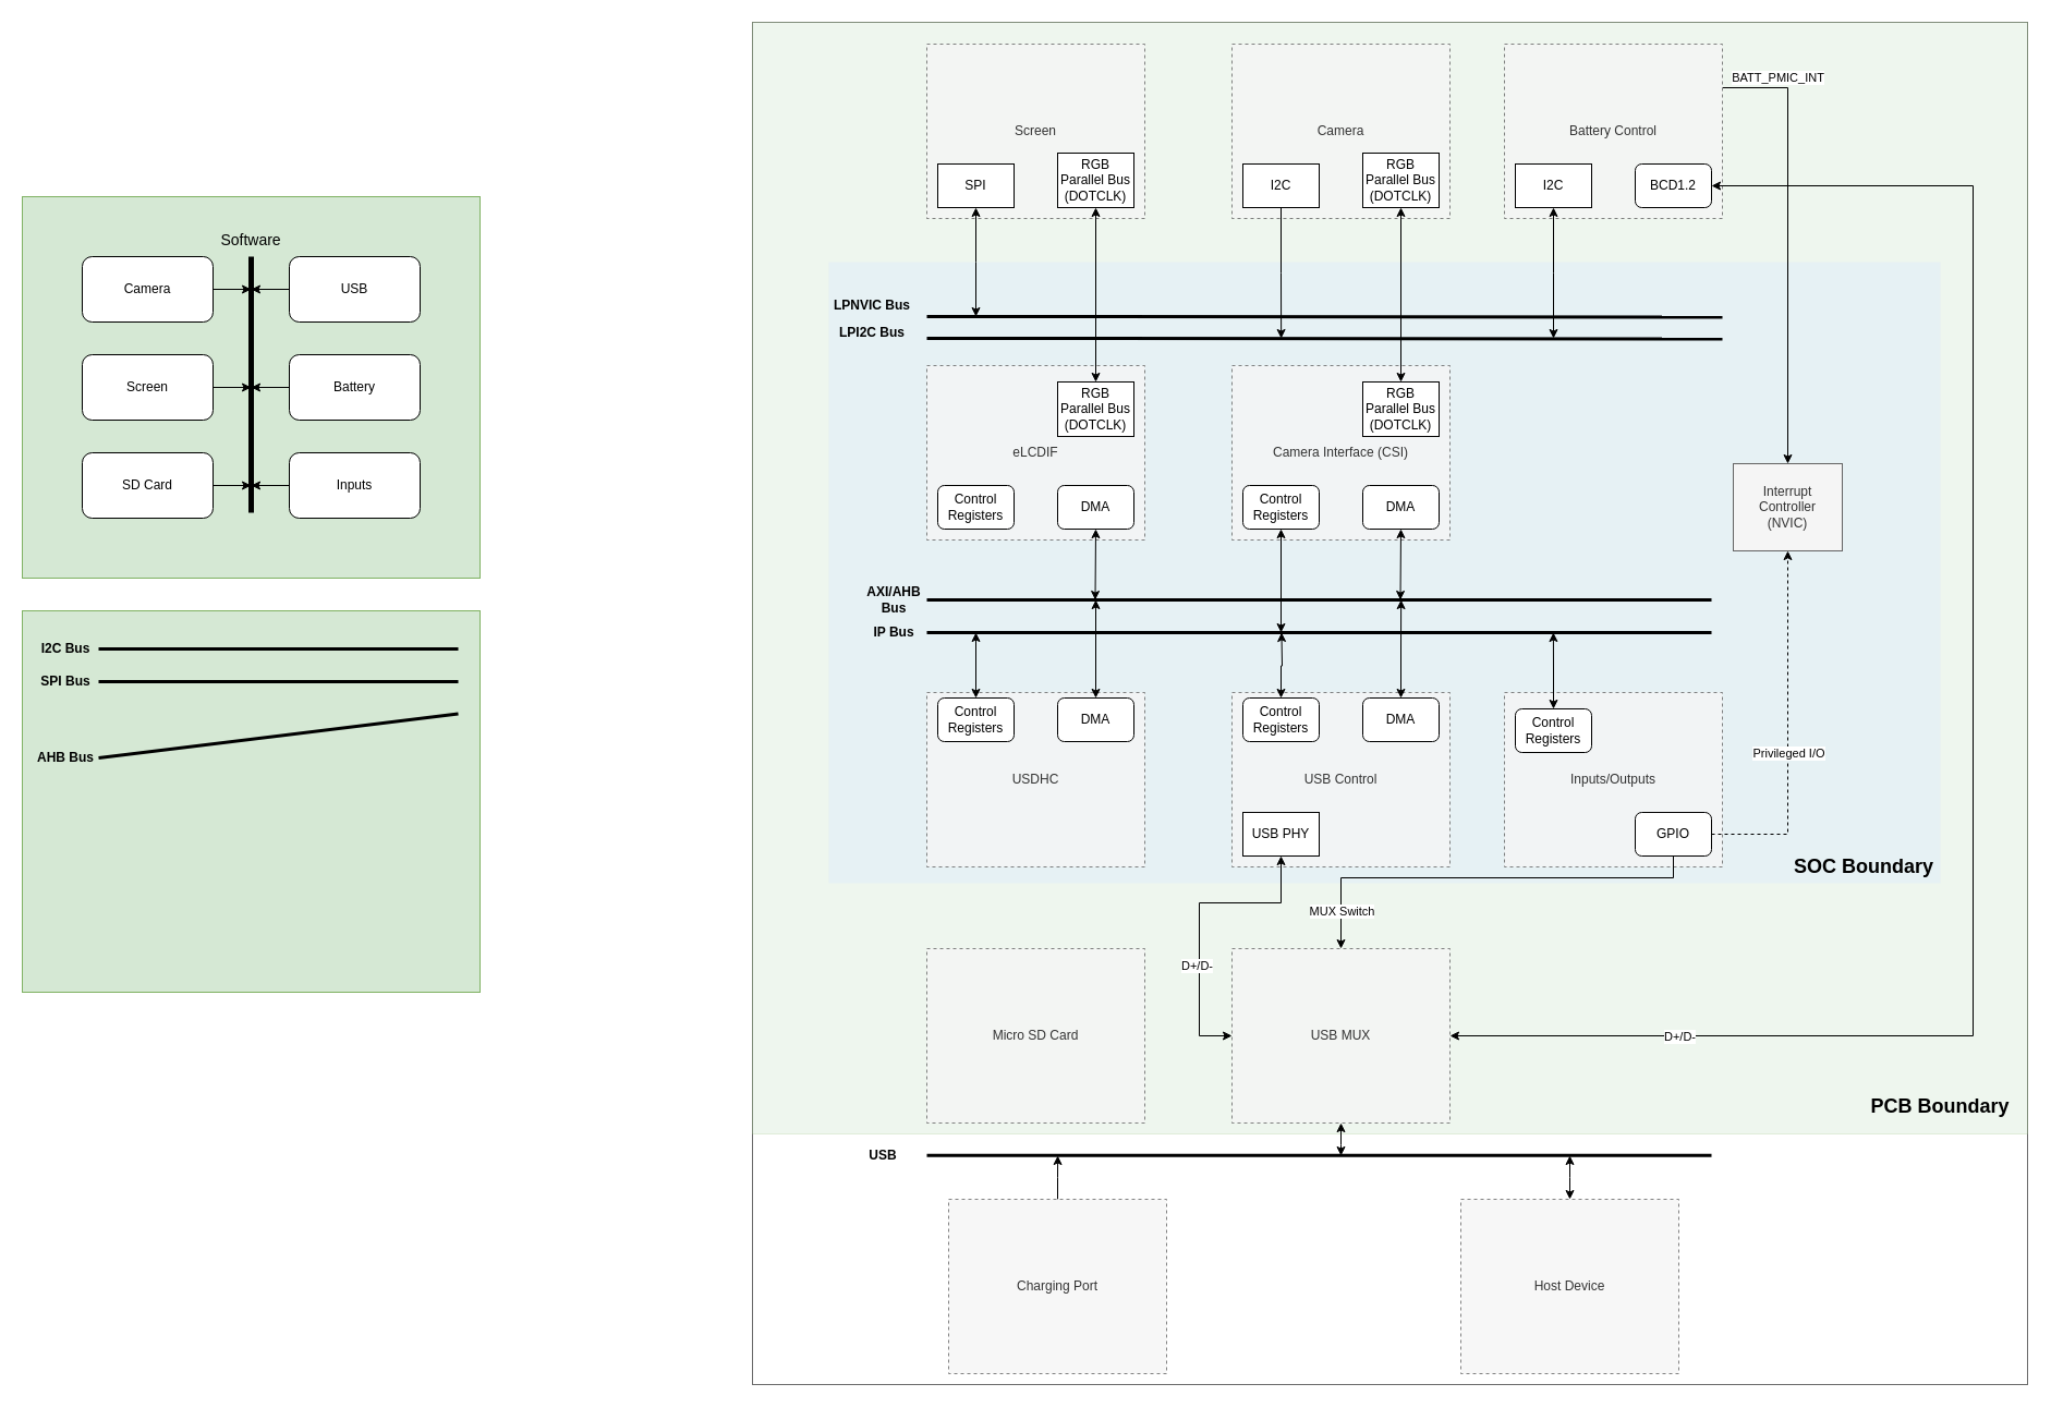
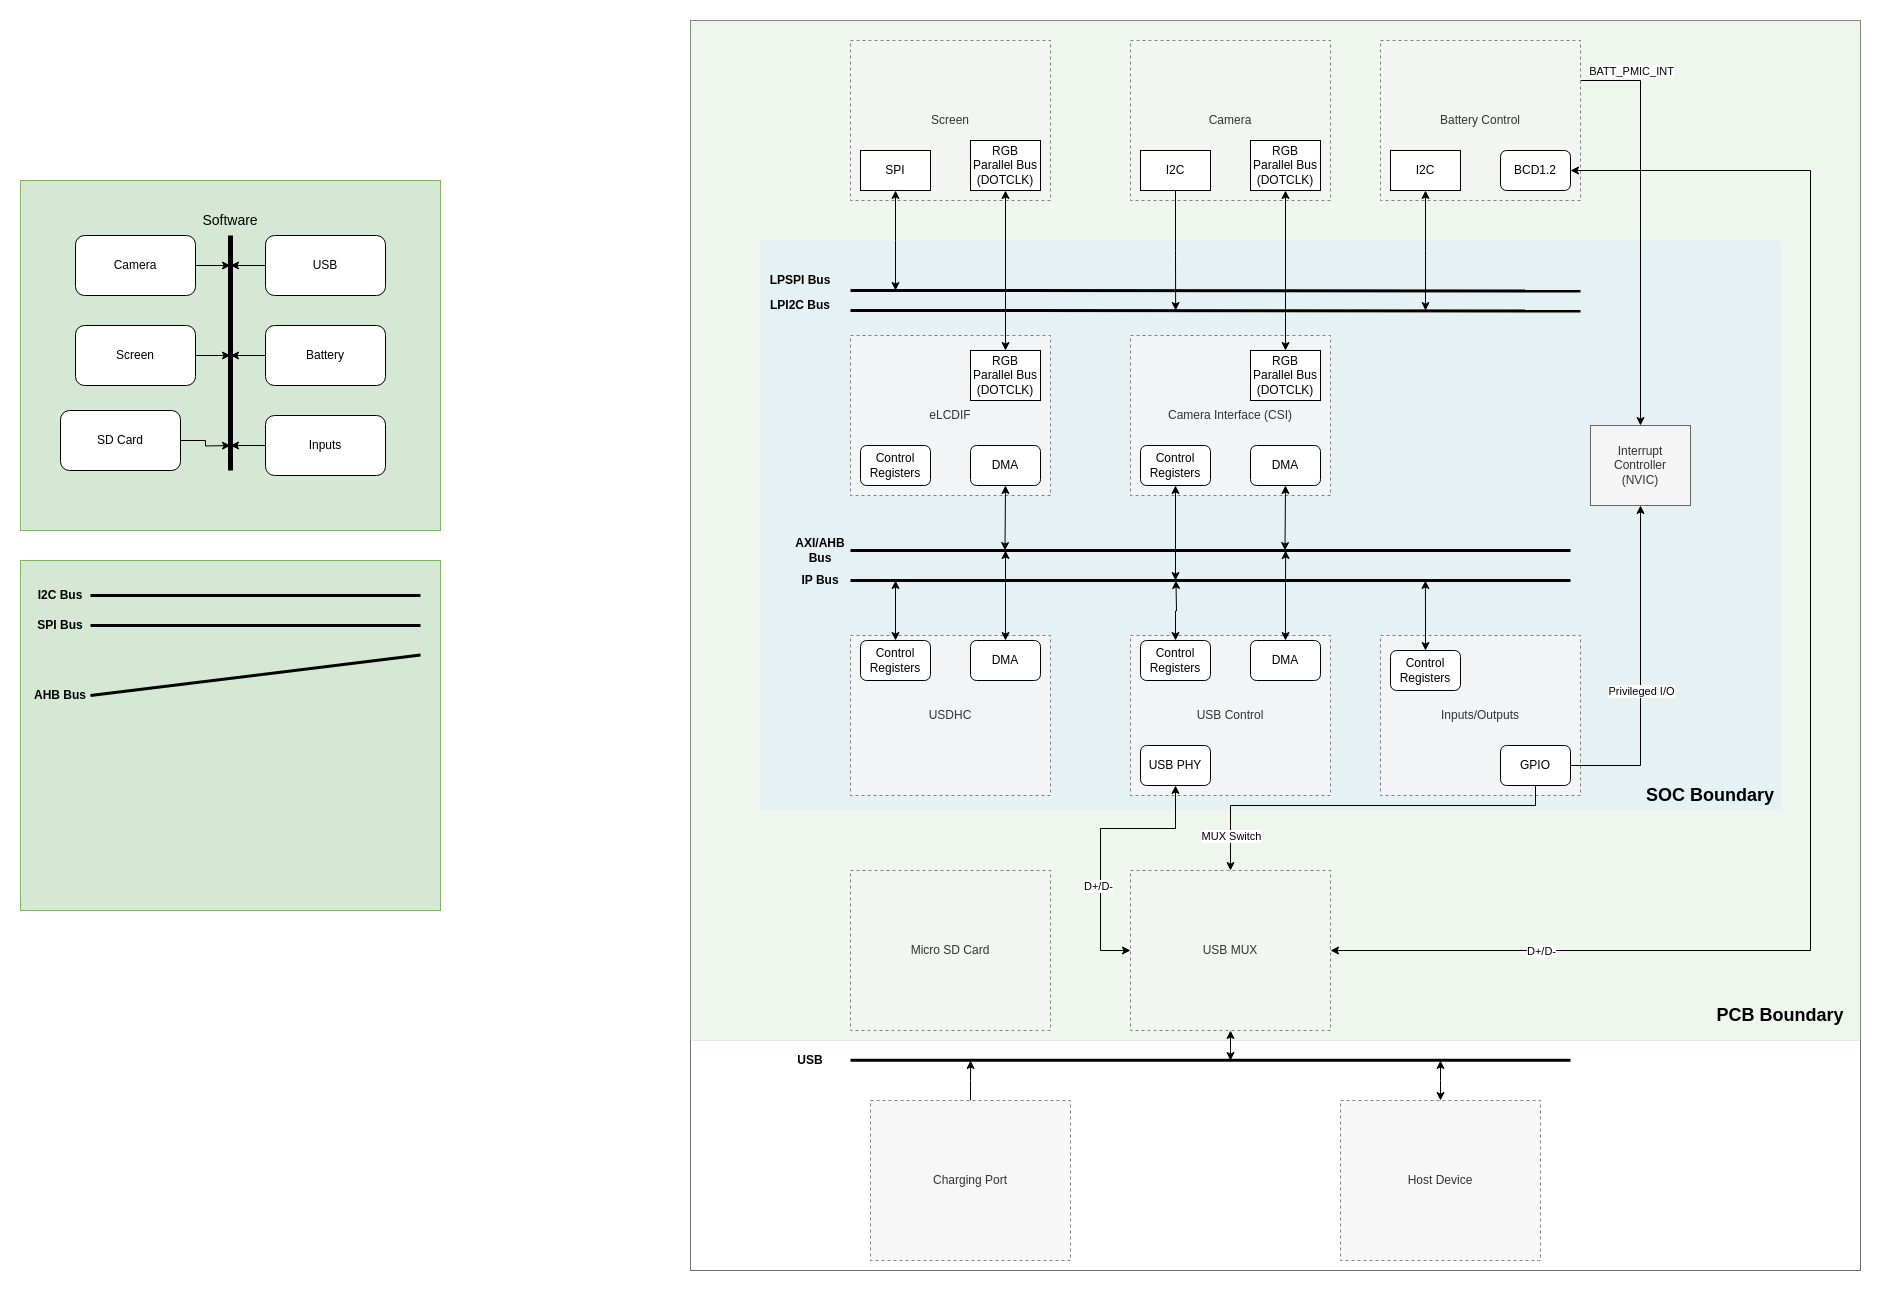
- <mxCell id="72" value="LP&lt;span style=&quot;background-color: transparent; color: light-dark(rgb(0, 0, 0), rgb(255, 255, 255));&quot;&gt;NVIC Bus&lt;/span&gt;" style="text;html=1;align=center;verticalAlign=middle;whiteSpace=wrap;rounded=0;fontStyle=1" parent="1" vertex="1"><mxGeometry x="760" y="265" width="80" height="30" as="geometry" /></mxCell>
+ <mxCell id="72" value="LP&lt;span style=&quot;background-color: transparent; color: light-dark(rgb(0, 0, 0), rgb(255, 255, 255));&quot;&gt;SPI Bus&lt;/span&gt;" style="text;html=1;align=center;verticalAlign=middle;whiteSpace=wrap;rounded=0;fontStyle=1" parent="1" vertex="1"><mxGeometry x="760" y="265" width="80" height="30" as="geometry" /></mxCell>
- <mxCell id="12" value="SD Card" style="rounded=1;whiteSpace=wrap;html=1;" parent="1" vertex="1"><mxGeometry x="75" y="415" width="120" height="60" as="geometry" /></mxCell>
+ <mxCell id="12" value="SD Card" style="rounded=1;whiteSpace=wrap;html=1;" parent="1" vertex="1"><mxGeometry x="60" y="410" width="120" height="60" as="geometry" /></mxCell>
- <mxCell id="48" style="edgeStyle=orthogonalEdgeStyle;rounded=0;orthogonalLoop=1;jettySize=auto;html=1;exitX=1;exitY=0.5;exitDx=0;exitDy=0;entryX=0.5;entryY=1;entryDx=0;entryDy=0;dashed=1;" parent="1" source="52" target="68" edge="1"><mxGeometry relative="1" as="geometry" /></mxCell>
+ <mxCell id="48" style="edgeStyle=orthogonalEdgeStyle;rounded=0;orthogonalLoop=1;jettySize=auto;html=1;exitX=1;exitY=0.5;exitDx=0;exitDy=0;entryX=0.5;entryY=1;entryDx=0;entryDy=0;" parent="1" source="52" target="68" edge="1"><mxGeometry relative="1" as="geometry" /></mxCell>
- <mxCell id="89" value="USB PHY" style="whiteSpace=wrap;html=1;rounded=0;" parent="1" vertex="1"><mxGeometry x="1140" y="745" width="70" height="40" as="geometry" /></mxCell>
+ <mxCell id="89" value="USB PHY" style="rounded=1;whiteSpace=wrap;html=1;" parent="1" vertex="1"><mxGeometry x="1140" y="745" width="70" height="40" as="geometry" /></mxCell>
